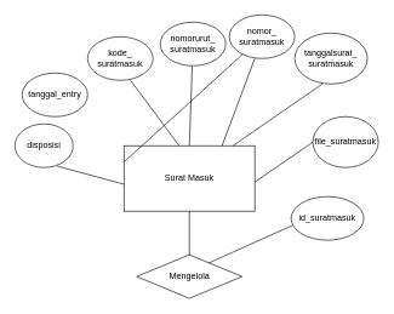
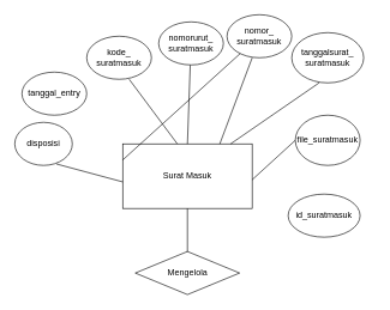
- <mxCell id="16" value="file_suratmasuk" style="ellipse;whiteSpace=wrap;html=1;" vertex="1" parent="1"><mxGeometry x="430" y="160" width="90" height="70" as="geometry" /></mxCell>
+ <mxCell id="16" value="file_suratmasuk" style="ellipse;whiteSpace=wrap;html=1;" vertex="1" parent="1"><mxGeometry x="410" y="160" width="90" height="70" as="geometry" /></mxCell>
- <mxCell id="21" value="" style="endArrow=none;html=1;rounded=0;entryX=0.02;entryY=0.659;entryDx=0;entryDy=0;entryPerimeter=0;exitX=0.681;exitY=0.193;exitDx=0;exitDy=0;exitPerimeter=0;" edge="1" parent="1" source="18" target="20"><mxGeometry width="50" height="50" relative="1" as="geometry"><mxPoint x="300" y="360" as="sourcePoint" /><mxPoint x="370" y="310" as="targetPoint" /></mxGeometry></mxCell>
